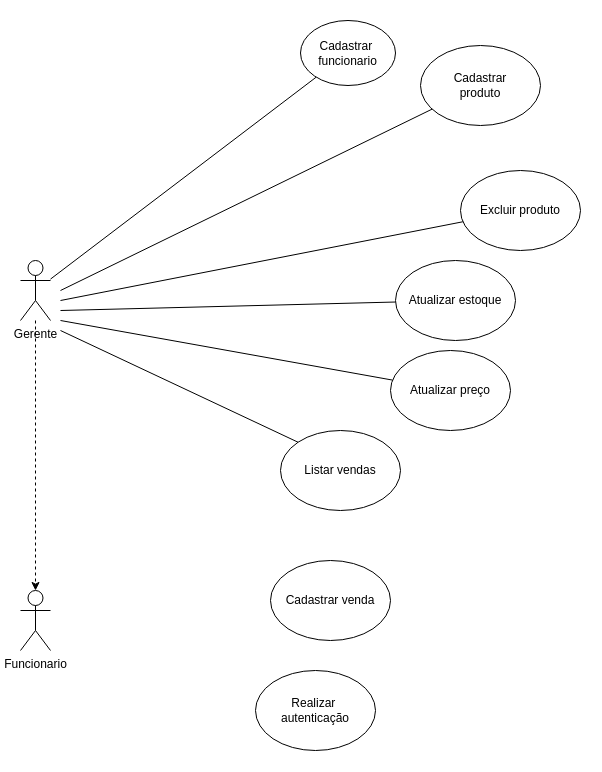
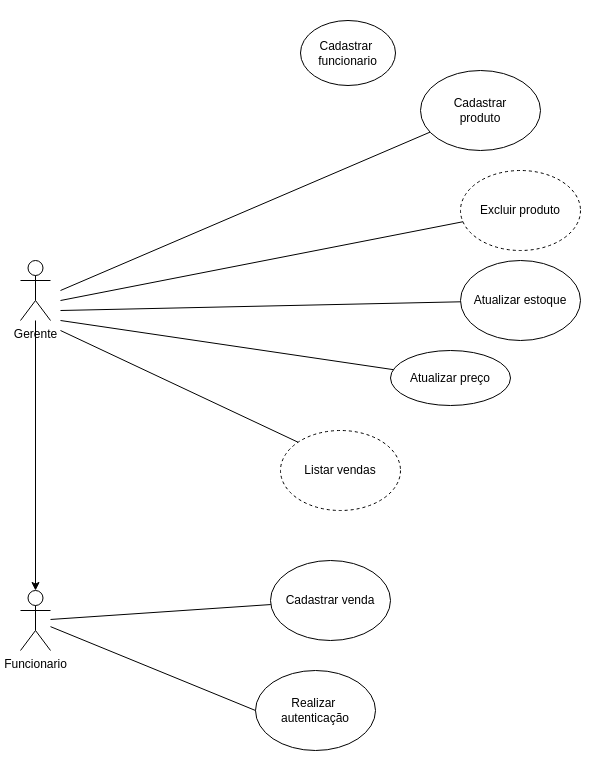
- <mxCell id="9" value="Cadastrar&lt;br&gt;produto" style="ellipse;whiteSpace=wrap;html=1;" vertex="1" parent="1"><mxGeometry x="420" y="45" width="120" height="80" as="geometry" /></mxCell>
+ <mxCell id="9" value="Cadastrar&lt;br&gt;produto" style="ellipse;whiteSpace=wrap;html=1;" vertex="1" parent="1"><mxGeometry x="420" y="70" width="120" height="80" as="geometry" /></mxCell>
- <mxCell id="2" style="rounded=0;orthogonalLoop=1;jettySize=auto;html=1;endArrow=none;endFill=0;" edge="1" parent="1" source="3" target="4"><mxGeometry relative="1" as="geometry" /></mxCell>
- <mxCell id="10" value="Excluir produto" style="ellipse;whiteSpace=wrap;html=1;" vertex="1" parent="1"><mxGeometry x="460" y="170" width="120" height="80" as="geometry" /></mxCell>
+ <mxCell id="10" value="Excluir produto" style="ellipse;whiteSpace=wrap;html=1;dashed=1;" vertex="1" parent="1"><mxGeometry x="460" y="170" width="120" height="80" as="geometry" /></mxCell>
- <mxCell id="11" value="Atualizar estoque" style="ellipse;whiteSpace=wrap;html=1;" vertex="1" parent="1"><mxGeometry x="395" y="260" width="120" height="80" as="geometry" /></mxCell>
+ <mxCell id="11" value="Atualizar estoque" style="ellipse;whiteSpace=wrap;html=1;" vertex="1" parent="1"><mxGeometry x="460" y="260" width="120" height="80" as="geometry" /></mxCell>
- <mxCell id="12" value="Atualizar preço" style="ellipse;whiteSpace=wrap;html=1;" vertex="1" parent="1"><mxGeometry x="390" y="350" width="120" height="80" as="geometry" /></mxCell>
+ <mxCell id="12" value="Atualizar preço" style="ellipse;whiteSpace=wrap;html=1;" vertex="1" parent="1"><mxGeometry x="390" y="350" width="120" height="55" as="geometry" /></mxCell>
- <mxCell id="8" style="edgeStyle=orthogonalEdgeStyle;rounded=0;orthogonalLoop=1;jettySize=auto;html=1;entryX=0.5;entryY=0;entryDx=0;entryDy=0;entryPerimeter=0;dashed=1;" edge="1" parent="1" source="3" target="5"><mxGeometry relative="1" as="geometry" /></mxCell>
+ <mxCell id="8" style="edgeStyle=orthogonalEdgeStyle;rounded=0;orthogonalLoop=1;jettySize=auto;html=1;entryX=0.5;entryY=0;entryDx=0;entryDy=0;entryPerimeter=0;" edge="1" parent="1" source="3" target="5"><mxGeometry relative="1" as="geometry" /></mxCell>
- <mxCell id="19" value="Listar vendas" style="ellipse;whiteSpace=wrap;html=1;" vertex="1" parent="1"><mxGeometry x="280" y="430" width="120" height="80" as="geometry" /></mxCell>
+ <mxCell id="19" value="Listar vendas" style="ellipse;whiteSpace=wrap;html=1;dashed=1;" vertex="1" parent="1"><mxGeometry x="280" y="430" width="120" height="80" as="geometry" /></mxCell>
+ <mxCell id="18" style="rounded=0;orthogonalLoop=1;jettySize=auto;html=1;endArrow=none;endFill=0;" edge="1" parent="1" source="5" target="17"><mxGeometry relative="1" as="geometry"><mxPoint x="60" y="557" as="sourcePoint" /><mxPoint x="220" y="630" as="targetPoint" /></mxGeometry></mxCell>
+ <mxCell id="7" style="rounded=0;orthogonalLoop=1;jettySize=auto;html=1;endArrow=none;endFill=0;entryX=0;entryY=0.5;entryDx=0;entryDy=0;" edge="1" parent="1" source="5" target="6"><mxGeometry relative="1" as="geometry"><mxPoint x="50" y="337" as="sourcePoint" /><mxPoint x="322" y="290" as="targetPoint" /></mxGeometry></mxCell>
